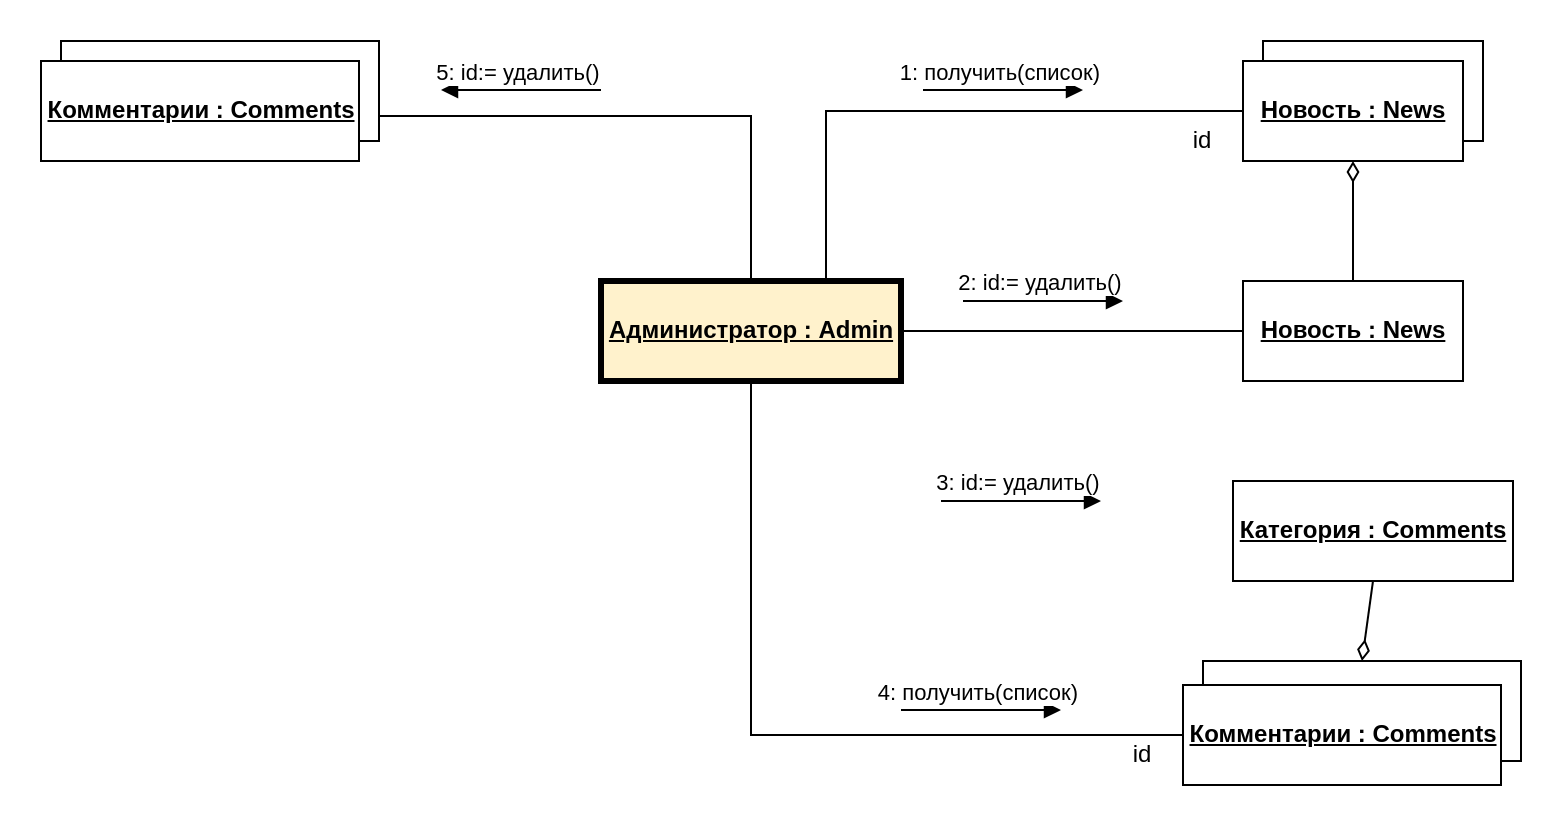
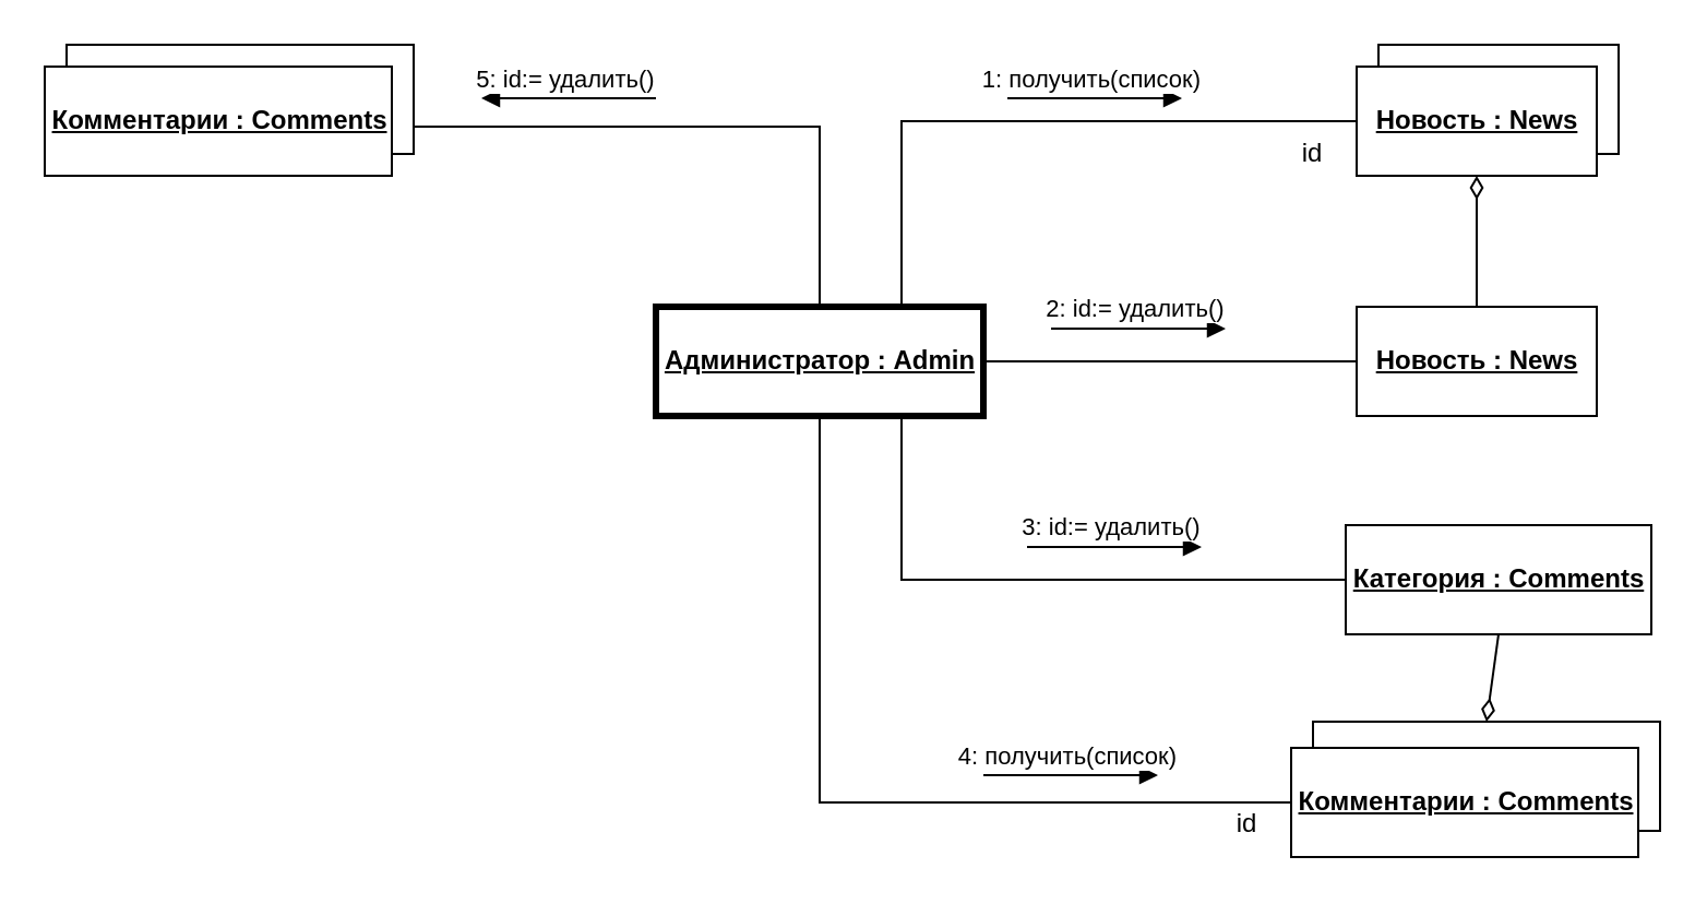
- <mxCell id="2" value="&lt;u&gt;&lt;b&gt;Администратор : Admin&lt;/b&gt;&lt;/u&gt;" style="html=1;strokeWidth=3;fillColor=#fff2cc;" parent="1" vertex="1"><mxGeometry x="300" y="140" width="150" height="50" as="geometry" /></mxCell>
+ <mxCell id="2" value="&lt;u&gt;&lt;b&gt;Администратор : Admin&lt;/b&gt;&lt;/u&gt;" style="html=1;strokeWidth=3;" parent="1" vertex="1"><mxGeometry x="300" y="140" width="150" height="50" as="geometry" /></mxCell>
+ <mxCell id="15" value="" style="endArrow=none;html=1;endSize=12;startArrow=none;startSize=14;startFill=0;edgeStyle=orthogonalEdgeStyle;align=center;verticalAlign=bottom;endFill=0;rounded=0;exitX=0.75;exitY=1;exitDx=0;exitDy=0;entryX=0;entryY=0.5;entryDx=0;entryDy=0;" parent="1" source="2" target="10" edge="1"><mxGeometry y="3" relative="1" as="geometry"><mxPoint x="410" y="260" as="sourcePoint" /><mxPoint x="601" y="260" as="targetPoint" /></mxGeometry></mxCell>
